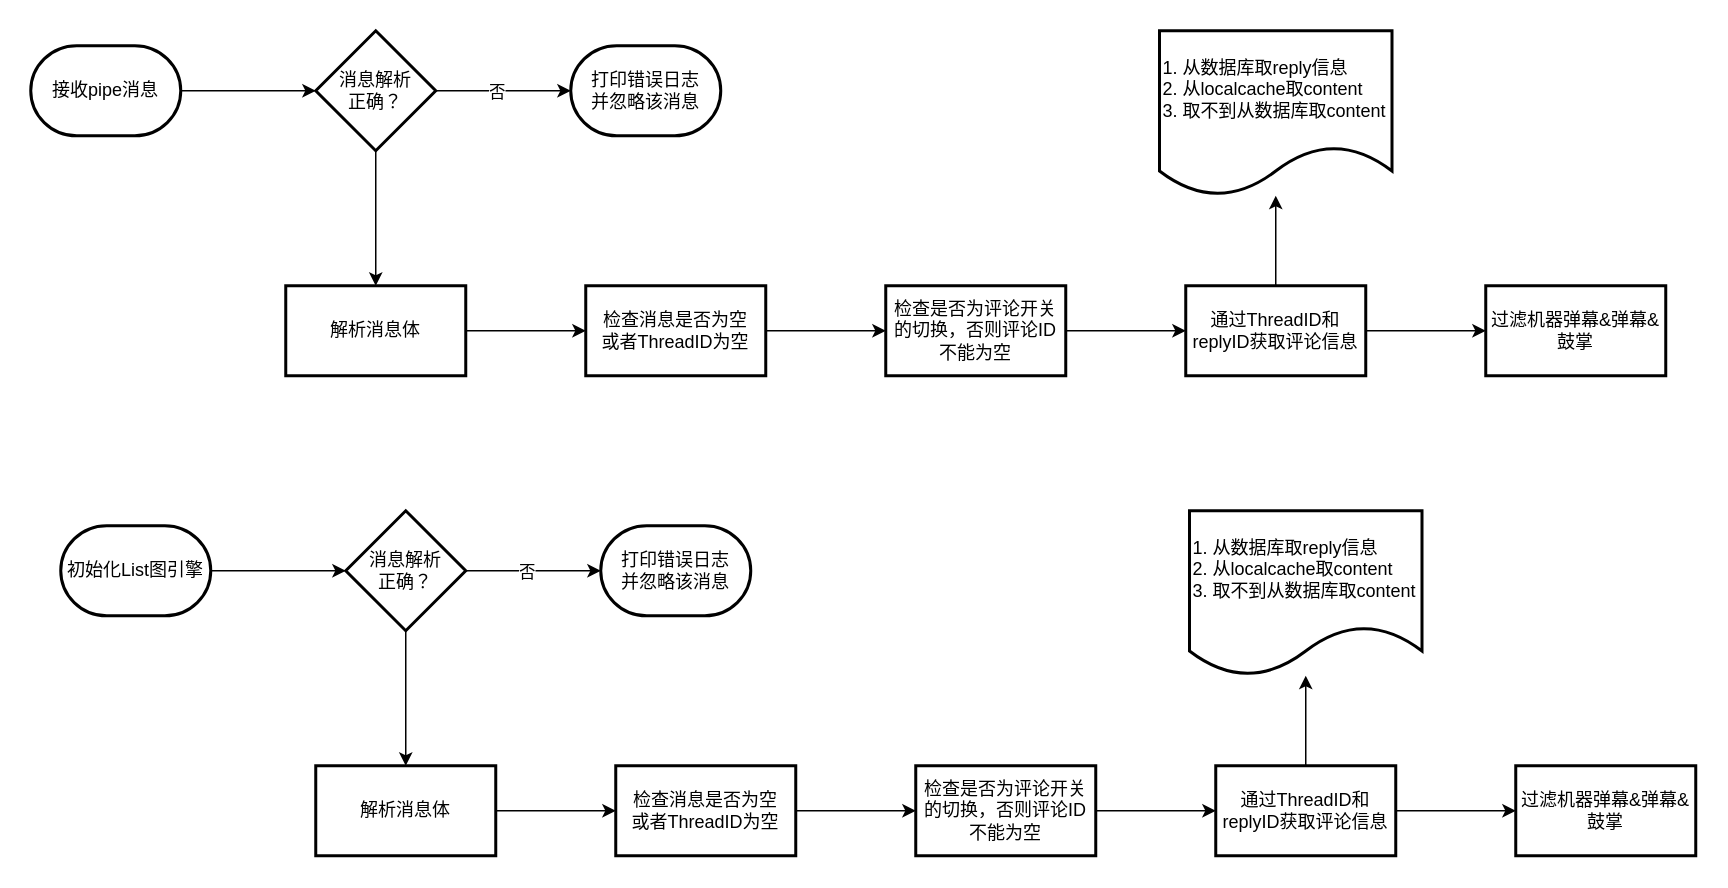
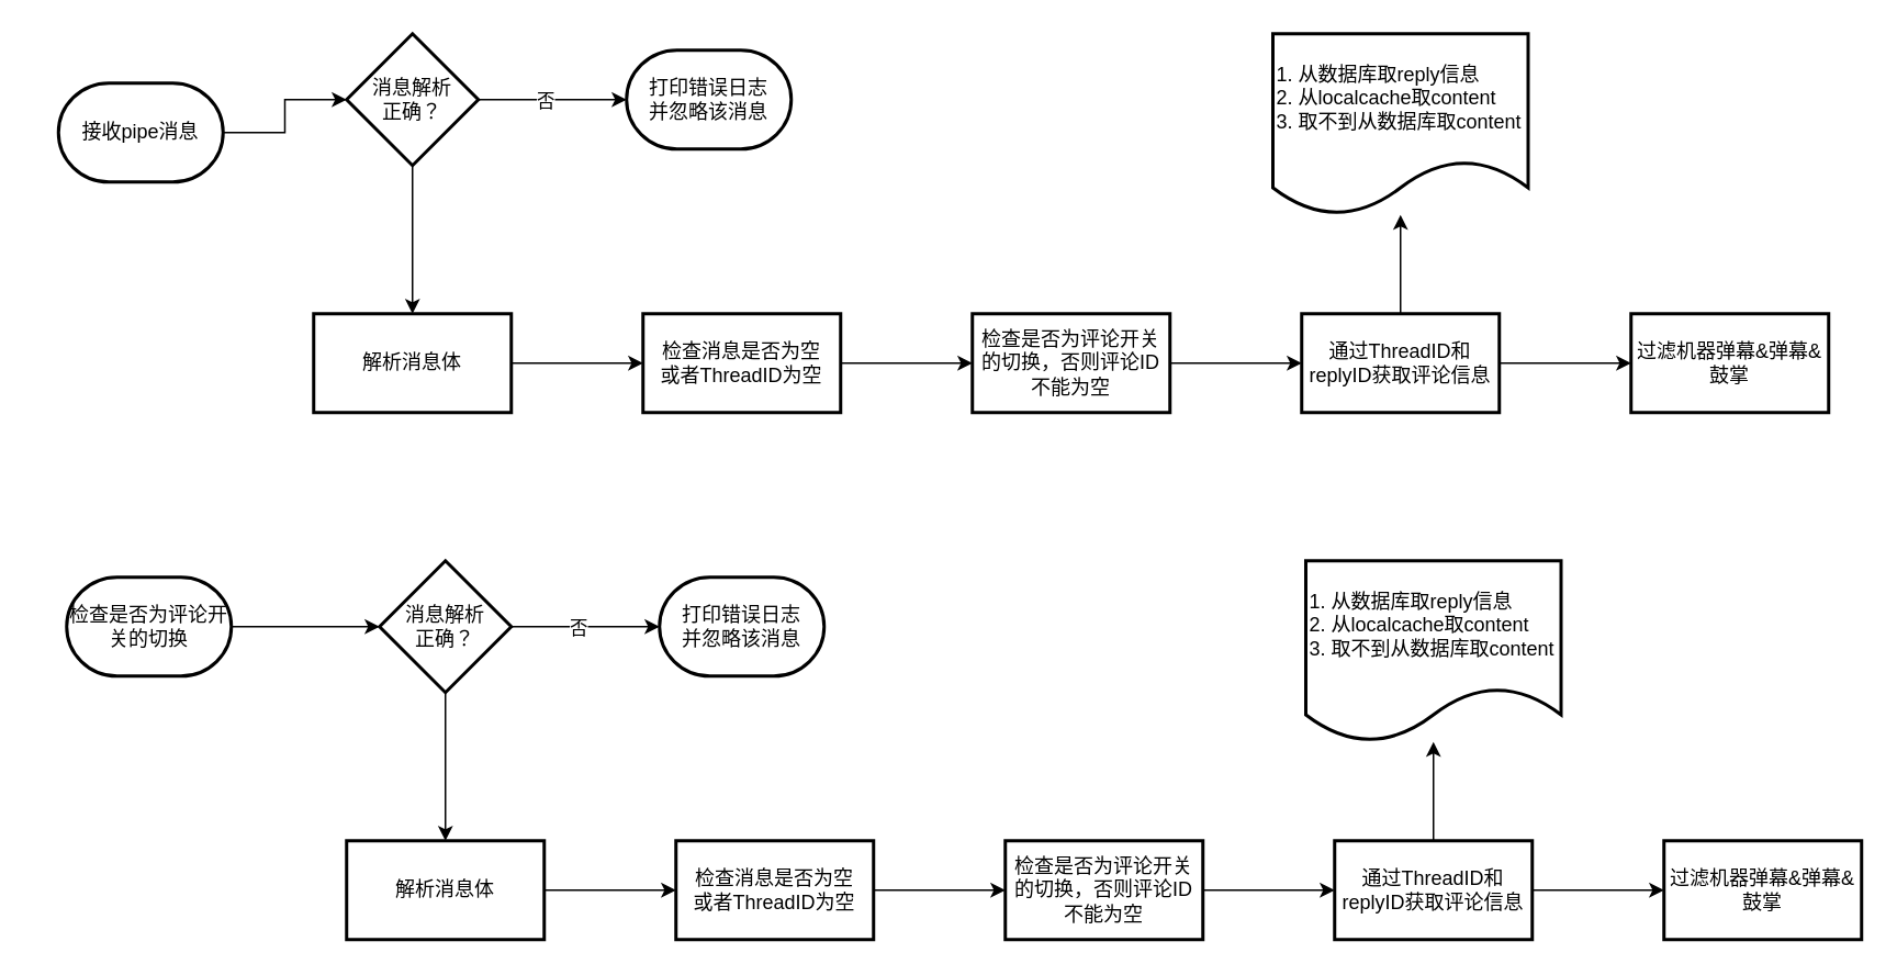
- <mxCell id="3" value="接收pipe消息" style="strokeWidth=2;html=1;shape=mxgraph.flowchart.terminator;whiteSpace=wrap;" vertex="1" parent="1"><mxGeometry x="20" y="30" width="100" height="60" as="geometry" /></mxCell>
+ <mxCell id="3" value="接收pipe消息" style="strokeWidth=2;html=1;shape=mxgraph.flowchart.terminator;whiteSpace=wrap;" vertex="1" parent="1"><mxGeometry x="35" y="50" width="100" height="60" as="geometry" /></mxCell>
- <mxCell id="21" value="初始化List图引擎" style="strokeWidth=2;html=1;shape=mxgraph.flowchart.terminator;whiteSpace=wrap;" vertex="1" parent="1"><mxGeometry x="40" y="350" width="100" height="60" as="geometry" /></mxCell>
+ <mxCell id="21" value="检查是否为评论开关的切换" style="strokeWidth=2;html=1;shape=mxgraph.flowchart.terminator;whiteSpace=wrap;" vertex="1" parent="1"><mxGeometry x="40" y="350" width="100" height="60" as="geometry" /></mxCell>
